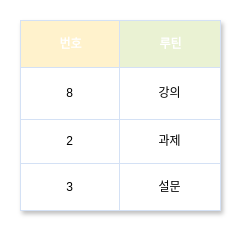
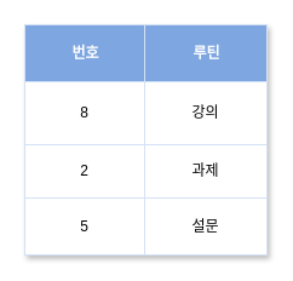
- <mxCell id="4" value="번호" style="connectable=0;recursiveResize=0;strokeColor=#D4E1F5;fillColor=#fff2cc;align=center;fontStyle=1;fontColor=#FFFFFF;html=1;strokeWidth=1;fillStyle=auto;" vertex="1" parent="3"><mxGeometry width="99" height="47" as="geometry"><mxRectangle width="99" height="47" as="alternateBounds" /></mxGeometry></mxCell>
+ <mxCell id="4" value="번호" style="connectable=0;recursiveResize=0;strokeColor=#D4E1F5;fillColor=#7EA6E0;align=center;fontStyle=1;fontColor=#FFFFFF;html=1;strokeWidth=1;fillStyle=auto;" vertex="1" parent="3"><mxGeometry width="99" height="47" as="geometry"><mxRectangle width="99" height="47" as="alternateBounds" /></mxGeometry></mxCell>
- <mxCell id="5" value="루틴" style="connectable=0;recursiveResize=0;strokeColor=#D4E1F5;fillColor=#eaf2d3;align=center;fontStyle=1;fontColor=#FFFFFF;html=1;strokeWidth=1;" vertex="1" parent="3"><mxGeometry x="99" width="101" height="47" as="geometry"><mxRectangle width="101" height="47" as="alternateBounds" /></mxGeometry></mxCell>
+ <mxCell id="5" value="루틴" style="connectable=0;recursiveResize=0;strokeColor=#D4E1F5;fillColor=#7EA6E0;align=center;fontStyle=1;fontColor=#FFFFFF;html=1;strokeWidth=1;" vertex="1" parent="3"><mxGeometry x="99" width="101" height="47" as="geometry"><mxRectangle width="101" height="47" as="alternateBounds" /></mxGeometry></mxCell>
- <mxCell id="13" value="3" style="connectable=0;recursiveResize=0;strokeColor=#D4E1F5;fillColor=inherit;fontStyle=0;align=center;whiteSpace=wrap;html=1;strokeWidth=1;" vertex="1" parent="12"><mxGeometry width="99" height="47" as="geometry"><mxRectangle width="99" height="47" as="alternateBounds" /></mxGeometry></mxCell>
+ <mxCell id="13" value="5" style="connectable=0;recursiveResize=0;strokeColor=#D4E1F5;fillColor=inherit;fontStyle=0;align=center;whiteSpace=wrap;html=1;strokeWidth=1;" vertex="1" parent="12"><mxGeometry width="99" height="47" as="geometry"><mxRectangle width="99" height="47" as="alternateBounds" /></mxGeometry></mxCell>
